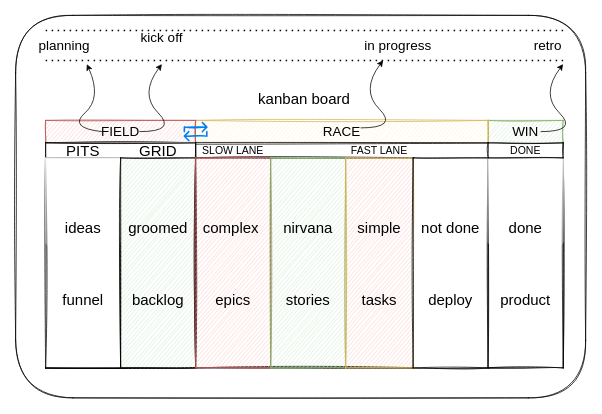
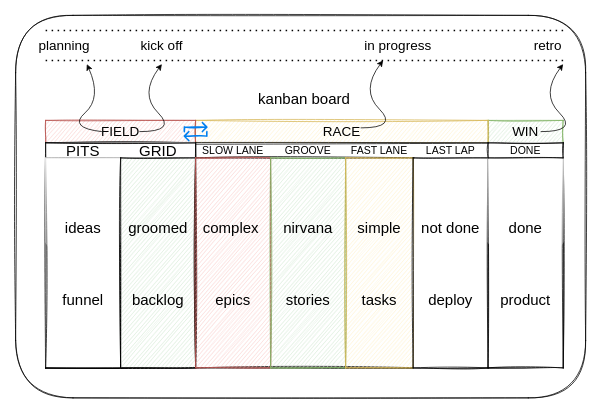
- <mxCell id="35" value="kick off" style="text;html=1;strokeColor=none;fillColor=none;align=center;verticalAlign=middle;whiteSpace=wrap;rounded=0;sketch=1;fontSize=18;" parent="1" vertex="1"><mxGeometry x="170" y="40" width="90" height="20" as="geometry" /></mxCell>
+ <mxCell id="35" value="kick off" style="text;html=1;strokeColor=none;fillColor=none;align=center;verticalAlign=middle;whiteSpace=wrap;rounded=0;sketch=1;fontSize=18;" parent="1" vertex="1"><mxGeometry x="170" y="50" width="90" height="20" as="geometry" /></mxCell>
+ <mxCell id="19" value="GROOVE" style="text;html=1;strokeColor=none;fillColor=none;align=center;verticalAlign=middle;whiteSpace=wrap;rounded=0;fontSize=14;sketch=1;" parent="1" vertex="1"><mxGeometry x="360" y="190" width="100" height="20" as="geometry" /></mxCell>
+ <mxCell id="21" value="LAST LAP" style="text;html=1;strokeColor=none;fillColor=none;align=center;verticalAlign=middle;whiteSpace=wrap;rounded=0;fontSize=14;sketch=1;" parent="1" vertex="1"><mxGeometry x="550" y="190" width="100" height="20" as="geometry" /></mxCell>
- <mxCell id="17" value="simple&lt;br&gt;&lt;br&gt;&lt;br&gt;&lt;br&gt;tasks" style="rounded=0;whiteSpace=wrap;html=1;fontSize=20;sketch=1;fillColor=#f8cecc;strokeColor=#d6b656;" parent="1" vertex="1"><mxGeometry x="460" y="210" width="90" height="280" as="geometry" /></mxCell>
+ <mxCell id="17" value="simple&lt;br&gt;&lt;br&gt;&lt;br&gt;&lt;br&gt;tasks" style="rounded=0;whiteSpace=wrap;html=1;fontSize=20;sketch=1;fillColor=#fff2cc;strokeColor=#d6b656;" parent="1" vertex="1"><mxGeometry x="460" y="210" width="90" height="280" as="geometry" /></mxCell>
